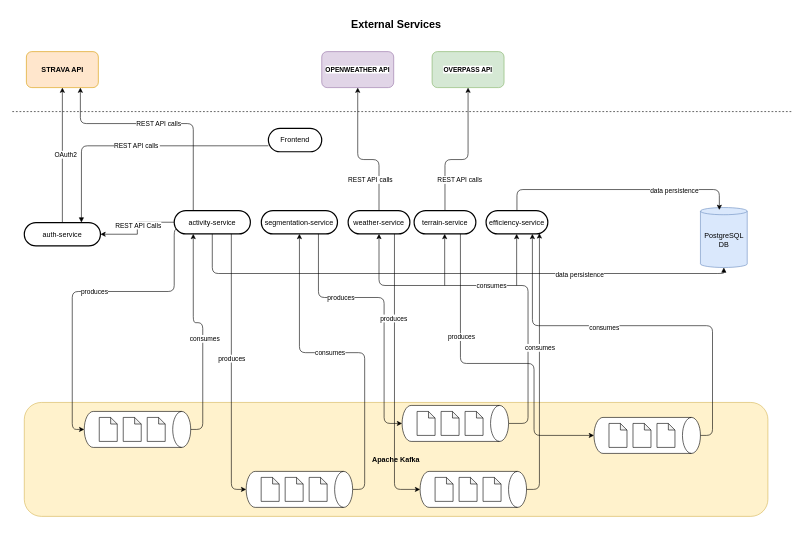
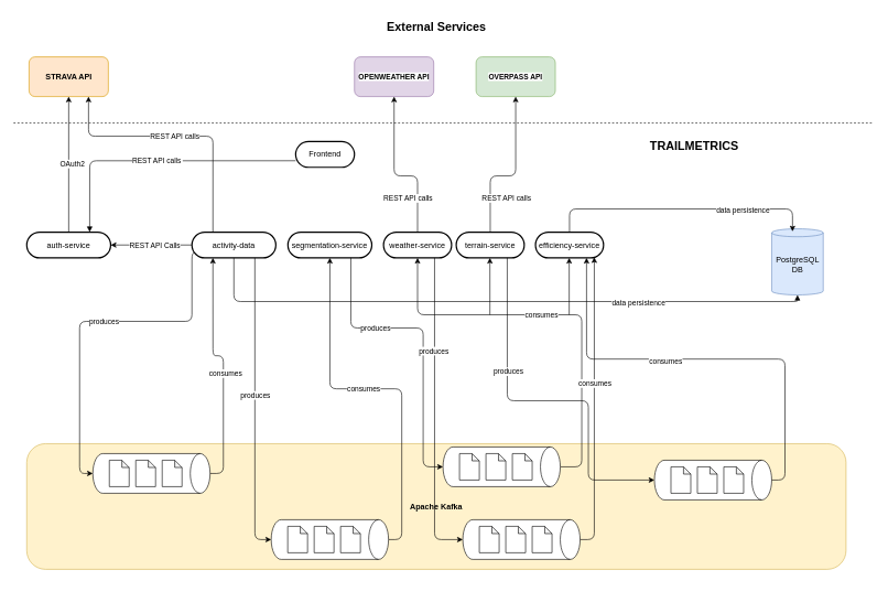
+ <mxCell id="78" value="&lt;b&gt;&lt;font style=&quot;font-size: 18px;&quot;&gt;TRAILMETRICS&lt;/font&gt;&lt;/b&gt;" style="text;html=1;align=center;verticalAlign=middle;resizable=0;points=[];autosize=1;strokeColor=none;fillColor=none;fontFamily=Helvetica;fontSize=11;fontColor=default;labelBackgroundColor=default;" parent="1" vertex="1"><mxGeometry x="970" y="200" width="160" height="40" as="geometry" /></mxCell>
- <mxCell id="13" value="activity-service" style="rounded=1;whiteSpace=wrap;arcSize=50;strokeWidth=2;" parent="1" vertex="1"><mxGeometry x="290" y="350" width="127" height="39" as="geometry" /></mxCell>
+ <mxCell id="13" value="activity-data" style="rounded=1;whiteSpace=wrap;arcSize=50;strokeWidth=2;" parent="1" vertex="1"><mxGeometry x="290" y="350" width="127" height="39" as="geometry" /></mxCell>
- <mxCell id="6" value="auth-service" style="rounded=1;whiteSpace=wrap;arcSize=50;strokeWidth=2;" parent="1" vertex="1"><mxGeometry x="40" y="370" width="127" height="39" as="geometry" /></mxCell>
+ <mxCell id="6" value="auth-service" style="rounded=1;whiteSpace=wrap;arcSize=50;strokeWidth=2;" parent="1" vertex="1"><mxGeometry x="40" y="350" width="127" height="39" as="geometry" /></mxCell>
